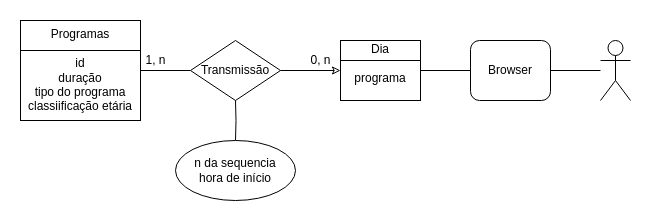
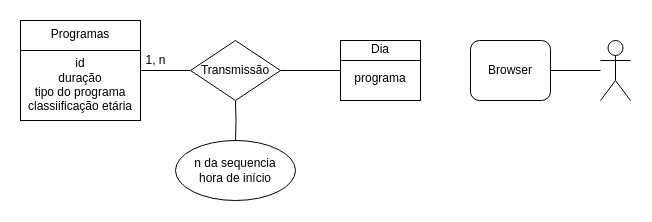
- <mxCell id="8" value="0, n" style="text;html=1;align=center;verticalAlign=middle;resizable=0;points=[];autosize=1;" parent="1" vertex="1"><mxGeometry x="300" y="50" width="40" height="20" as="geometry" /></mxCell>
- <mxCell id="4" style="edgeStyle=orthogonalEdgeStyle;rounded=0;orthogonalLoop=1;jettySize=auto;html=1;entryX=0;entryY=0.5;entryDx=0;entryDy=0;endArrow=classic;endFill=0;" parent="1" source="6" target="2" edge="1"><mxGeometry relative="1" as="geometry" /></mxCell>
+ <mxCell id="4" style="edgeStyle=orthogonalEdgeStyle;rounded=0;orthogonalLoop=1;jettySize=auto;html=1;entryX=0;entryY=0.5;entryDx=0;entryDy=0;endArrow=none;endFill=0;" parent="1" source="6" target="2" edge="1"><mxGeometry relative="1" as="geometry" /></mxCell>
- <mxCell id="11" style="edgeStyle=orthogonalEdgeStyle;rounded=0;orthogonalLoop=1;jettySize=auto;html=1;entryX=1;entryY=0.5;entryDx=0;entryDy=0;endArrow=none;endFill=0;fontColor=none;" parent="1" source="13" target="2" edge="1"><mxGeometry relative="1" as="geometry" /></mxCell>
